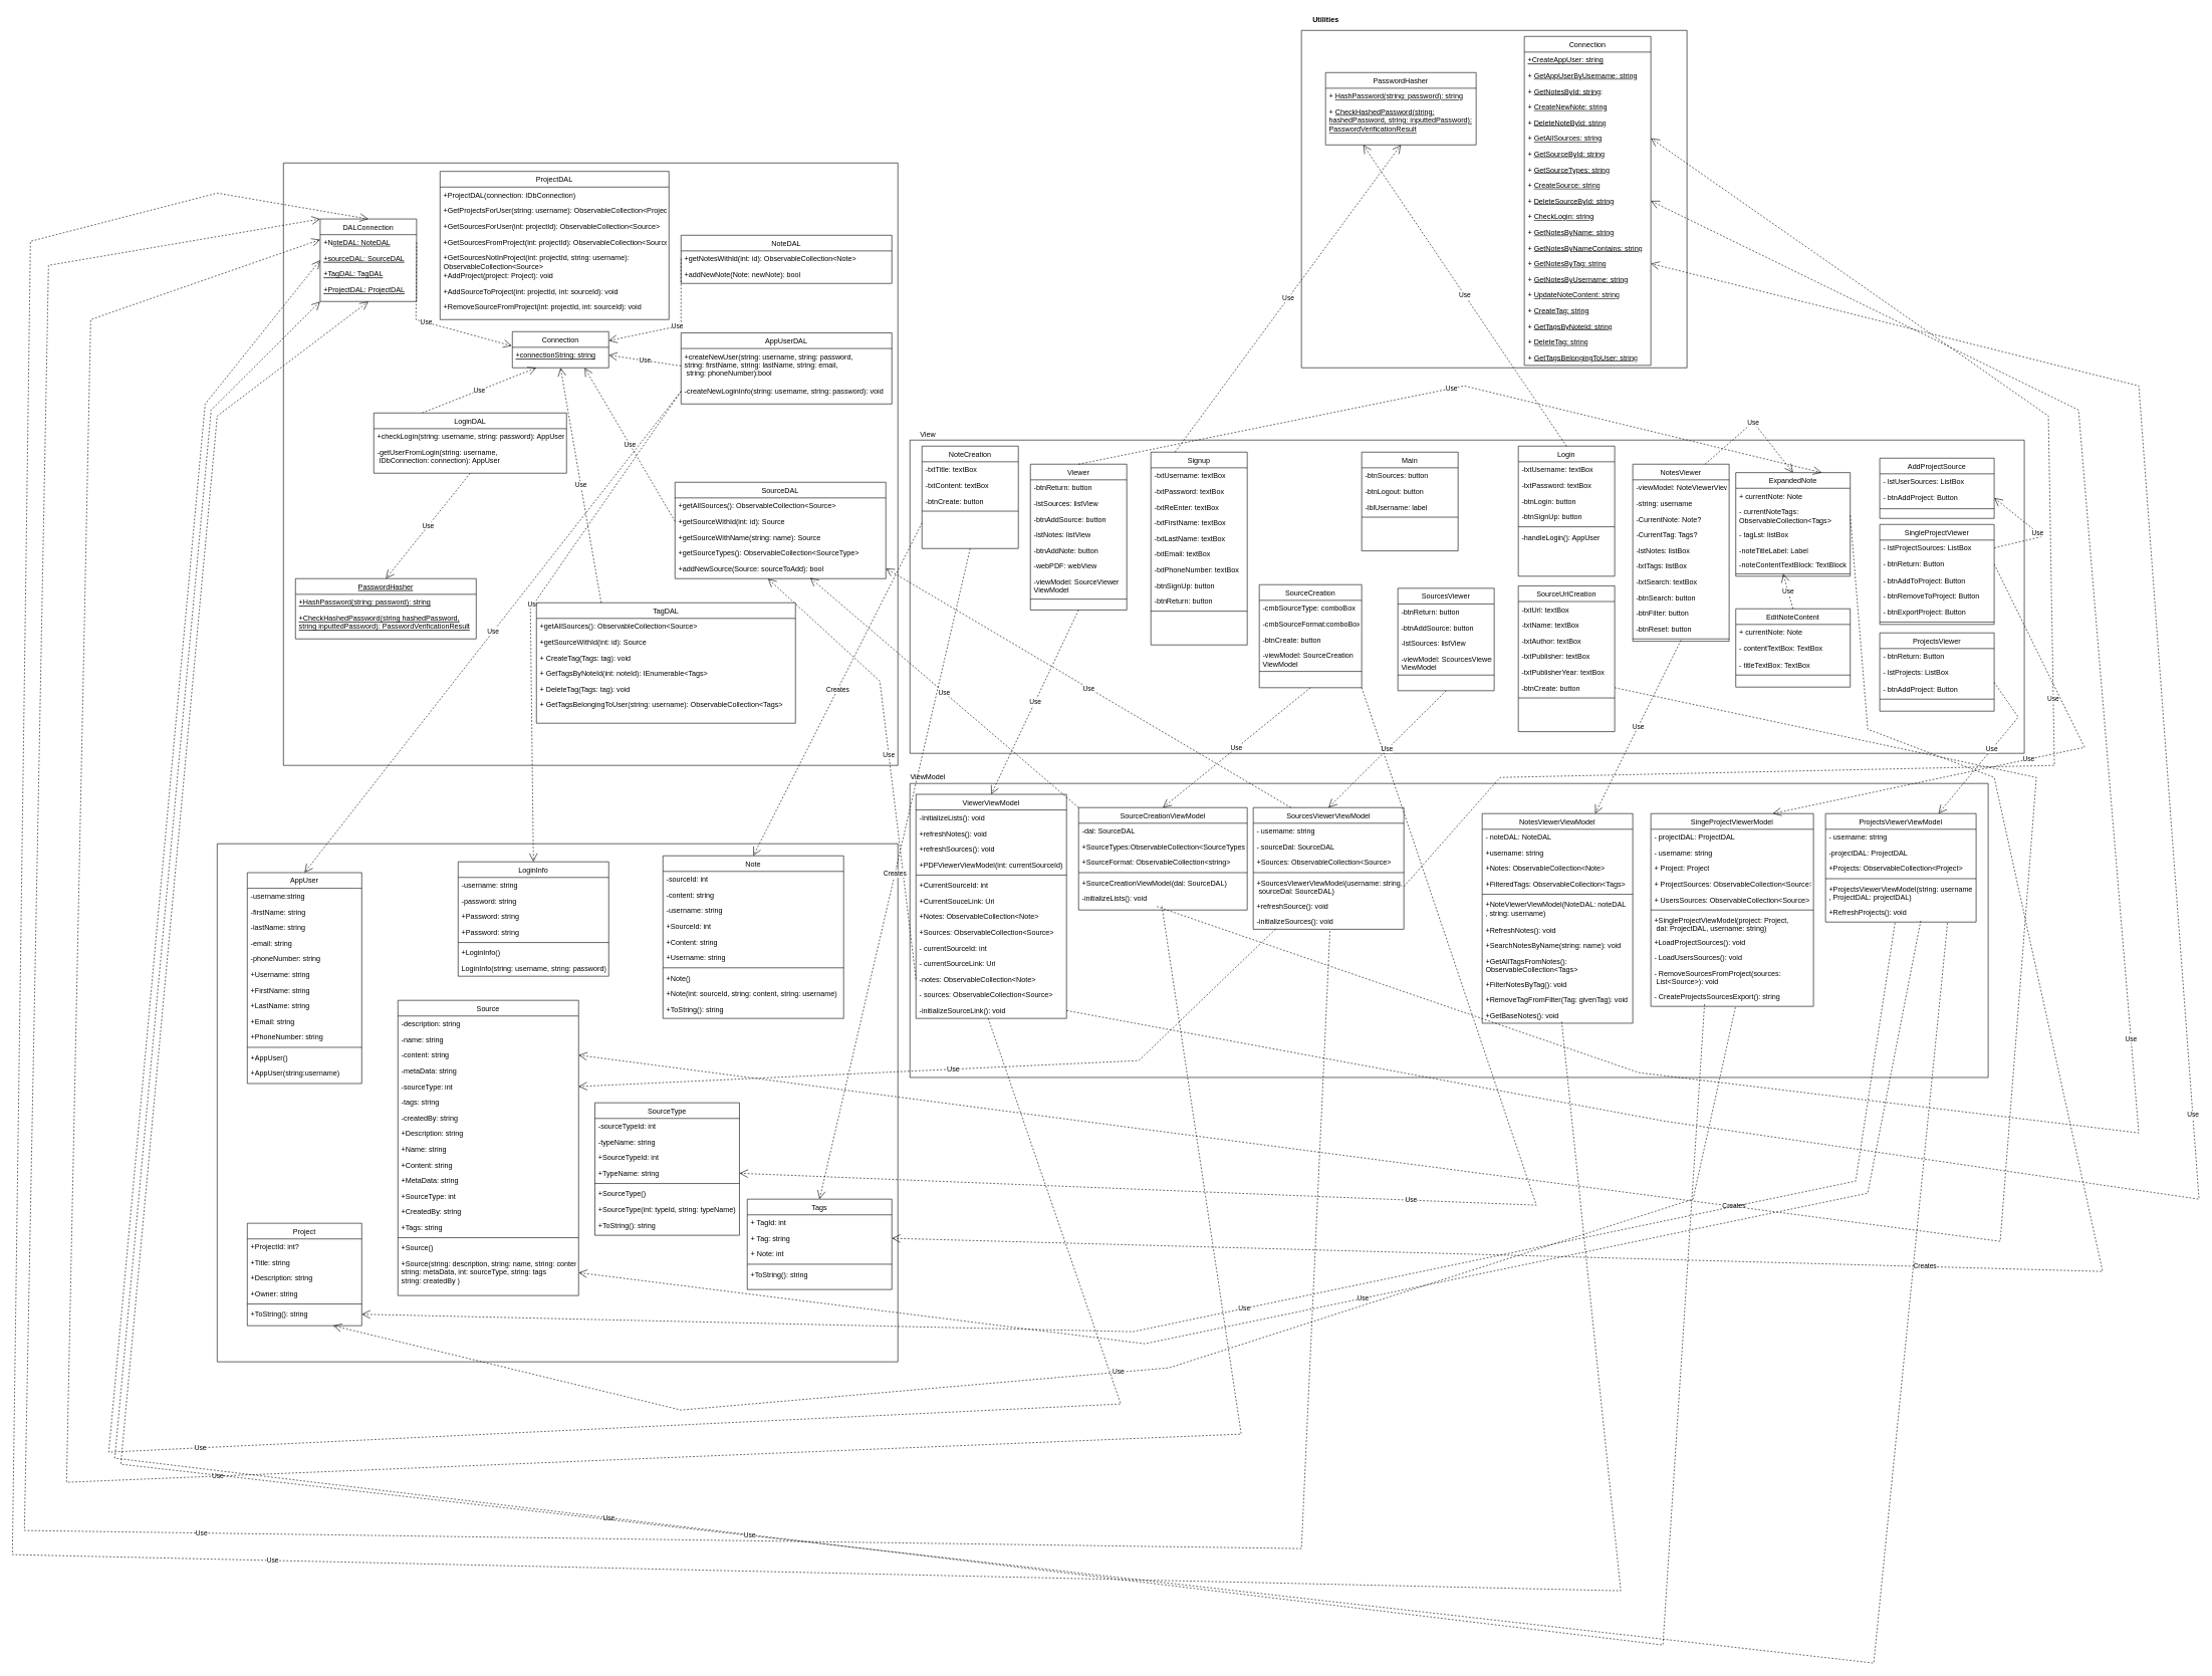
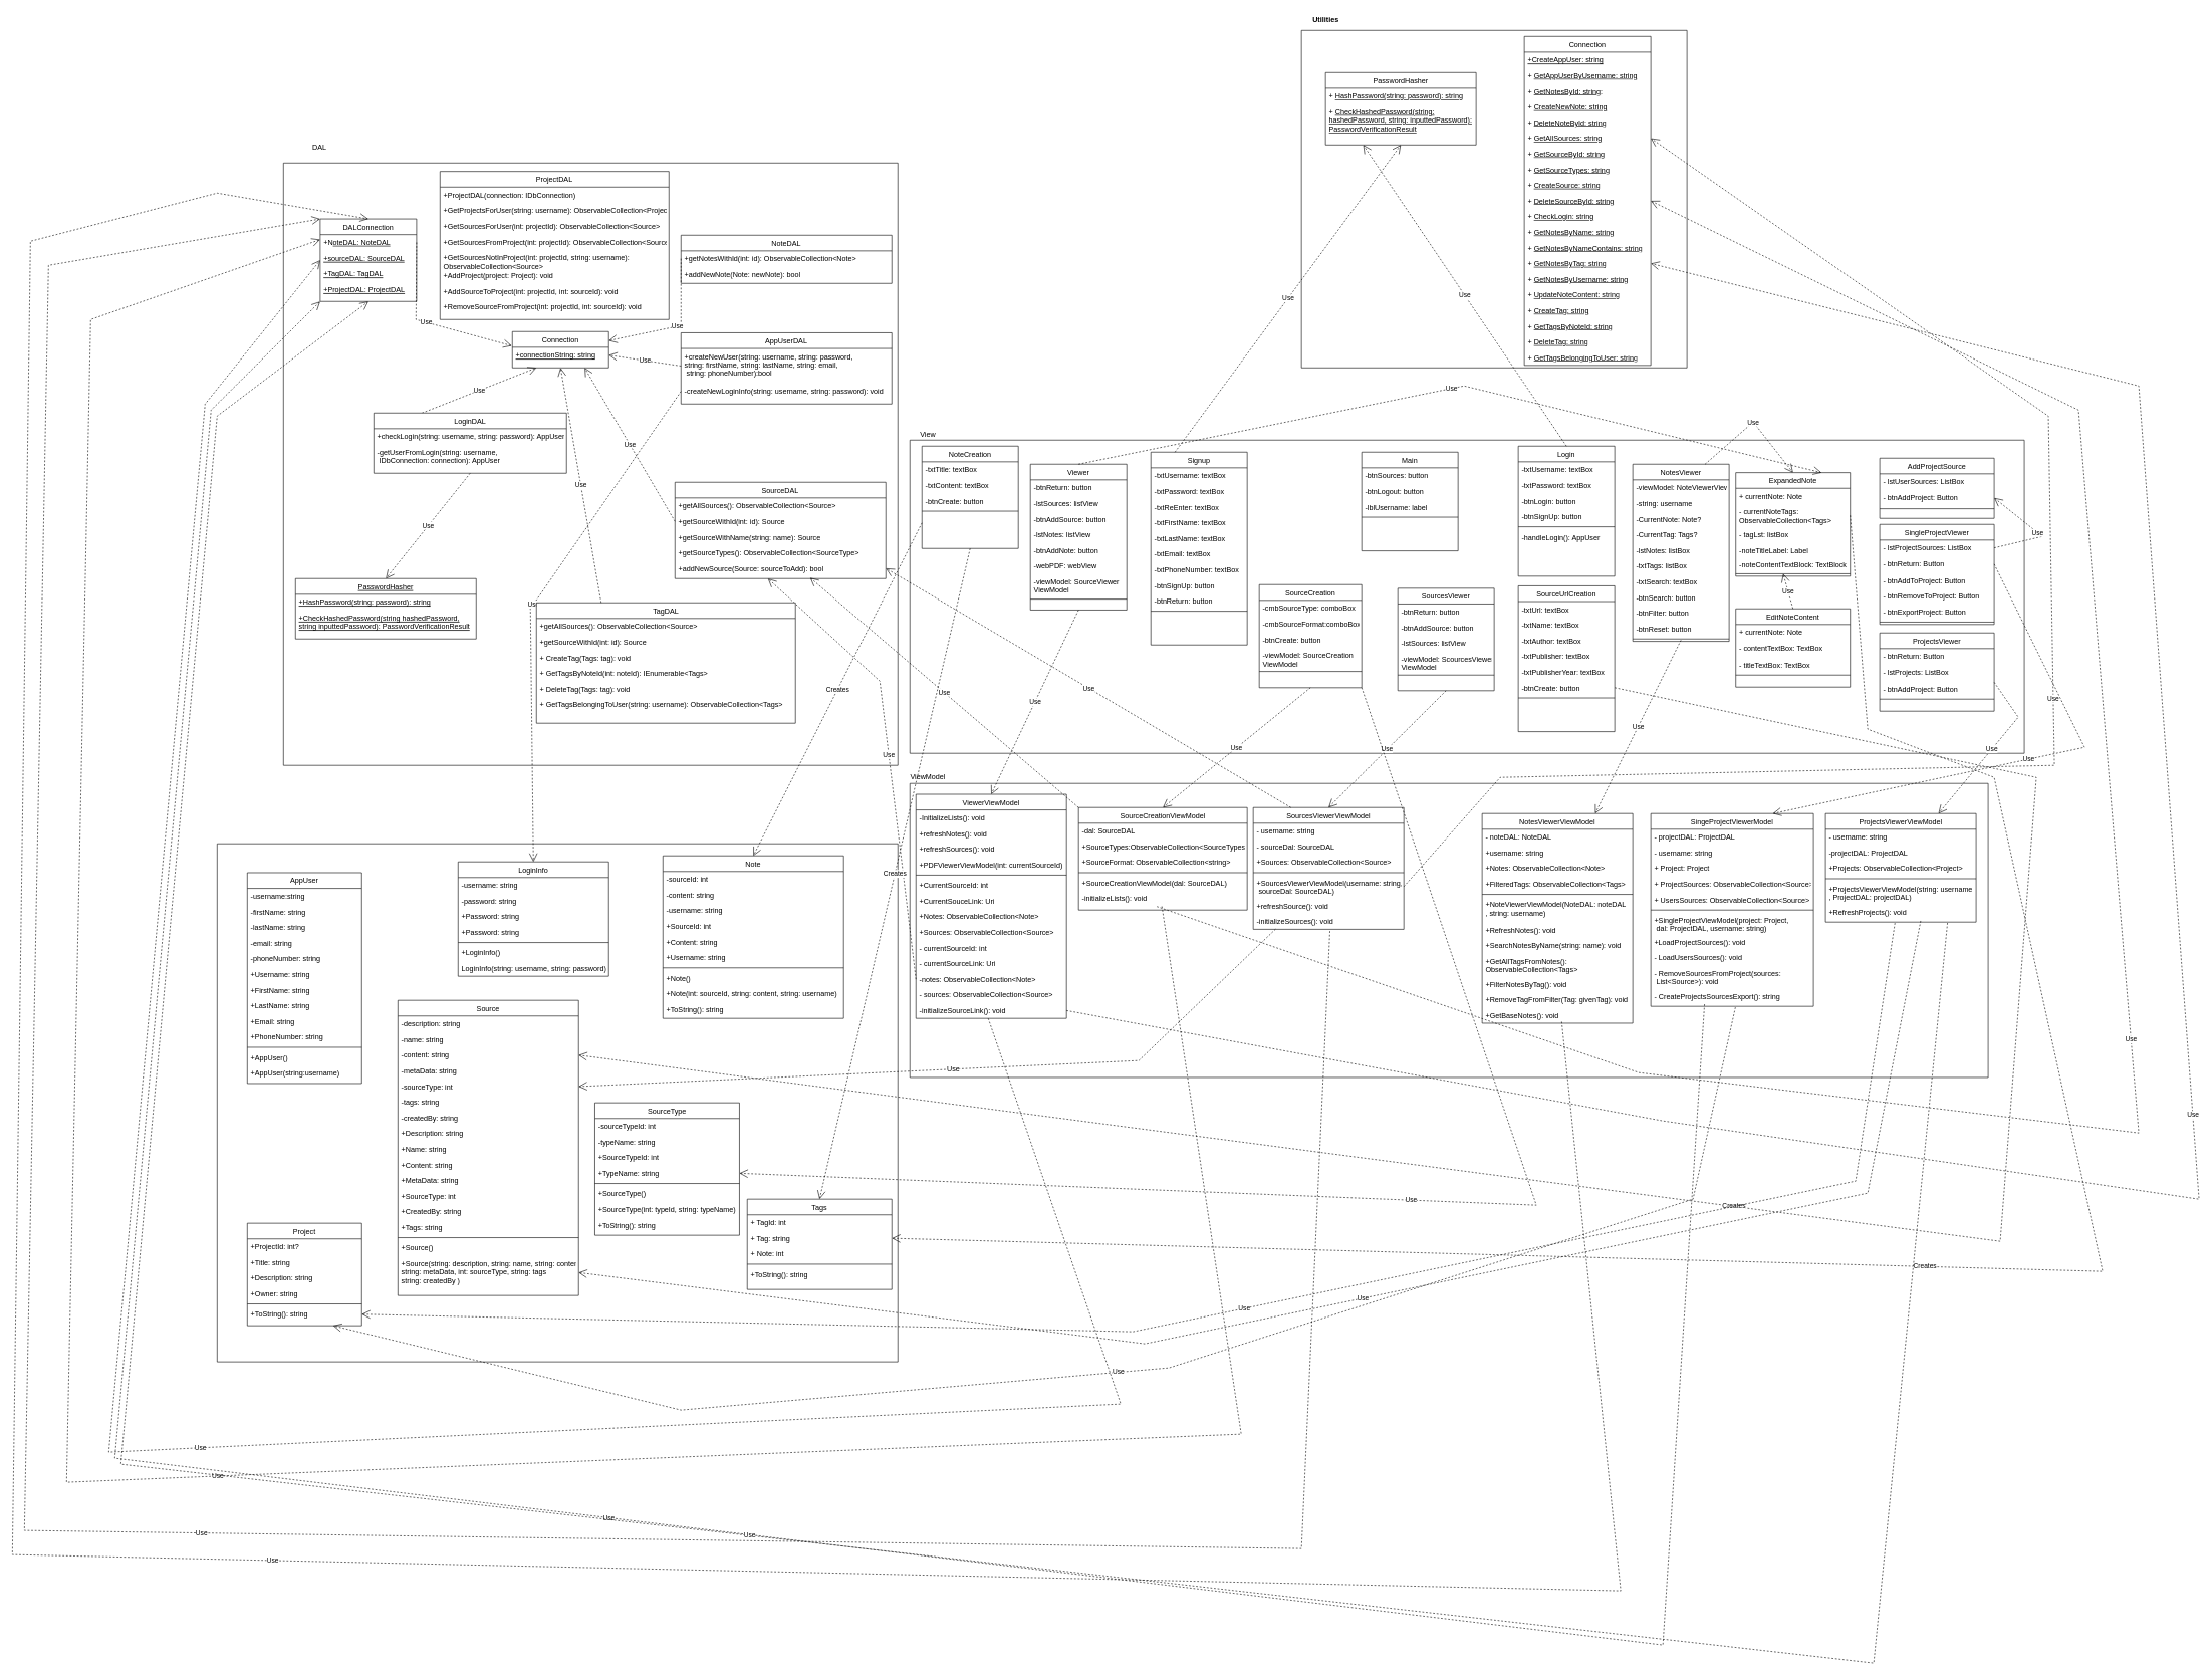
+ <mxCell id="261" value="DAL" style="text;html=1;strokeColor=none;fillColor=none;align=center;verticalAlign=middle;whiteSpace=wrap;rounded=0;" parent="1" vertex="1"><mxGeometry x="500" y="230" width="60" height="30" as="geometry" /></mxCell>
- <mxCell id="206" value="Use" style="endArrow=open;endSize=12;dashed=1;html=1;rounded=0;exitX=0;exitY=0.5;exitDx=0;exitDy=0;entryX=0.5;entryY=0;entryDx=0;entryDy=0;" parent="1" source="6" target="81" edge="1"><mxGeometry width="160" relative="1" as="geometry"><mxPoint x="1170" y="975" as="sourcePoint" /><mxPoint x="990" y="630" as="targetPoint" /></mxGeometry></mxCell>
